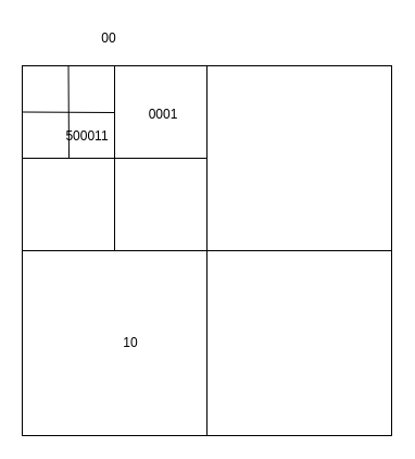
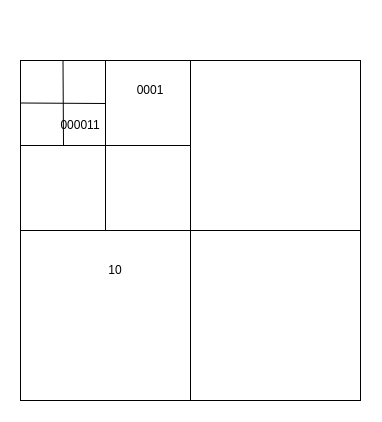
- <mxCell id="11" value="00" style="text;html=1;strokeColor=none;fillColor=none;align=center;verticalAlign=middle;whiteSpace=wrap;rounded=0;" vertex="1" parent="1"><mxGeometry x="70" y="20" width="60" height="30" as="geometry" /></mxCell>
- <mxCell id="12" value="0001" style="text;html=1;strokeColor=none;fillColor=none;align=center;verticalAlign=middle;whiteSpace=wrap;rounded=0;" vertex="1" parent="1"><mxGeometry x="120" y="90" width="60" height="30" as="geometry" /></mxCell>
+ <mxCell id="12" value="0001" style="text;html=1;strokeColor=none;fillColor=none;align=center;verticalAlign=middle;whiteSpace=wrap;rounded=0;" vertex="1" parent="1"><mxGeometry x="120" y="75" width="60" height="30" as="geometry" /></mxCell>
- <mxCell id="13" value="500011" style="text;html=1;strokeColor=none;fillColor=none;align=center;verticalAlign=middle;whiteSpace=wrap;rounded=0;" vertex="1" parent="1"><mxGeometry x="50" y="110" width="60" height="30" as="geometry" /></mxCell>
+ <mxCell id="13" value="000011" style="text;html=1;strokeColor=none;fillColor=none;align=center;verticalAlign=middle;whiteSpace=wrap;rounded=0;" vertex="1" parent="1"><mxGeometry x="50" y="110" width="60" height="30" as="geometry" /></mxCell>
- <mxCell id="10" value="10" style="text;html=1;strokeColor=none;fillColor=none;align=center;verticalAlign=middle;whiteSpace=wrap;rounded=0;" vertex="1" parent="1"><mxGeometry x="90" y="300" width="60" height="30" as="geometry" /></mxCell>
+ <mxCell id="10" value="10" style="text;html=1;strokeColor=none;fillColor=none;align=center;verticalAlign=middle;whiteSpace=wrap;rounded=0;" vertex="1" parent="1"><mxGeometry x="85" y="255" width="60" height="30" as="geometry" /></mxCell>
